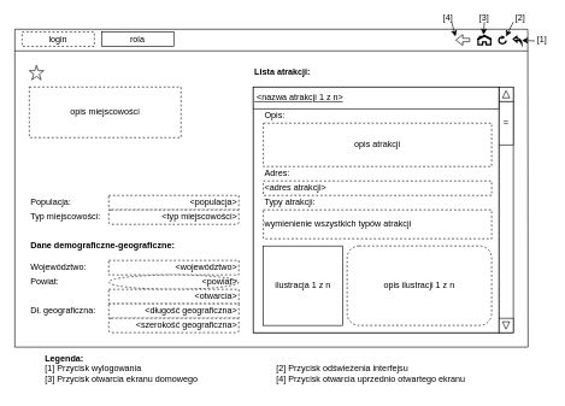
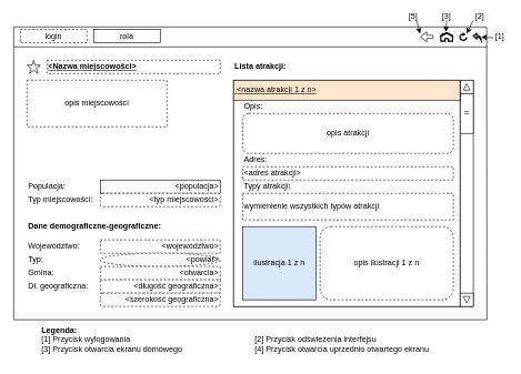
- <mxCell id="16" value="[4]" style="text;html=1;strokeColor=none;fillColor=none;align=center;verticalAlign=middle;whiteSpace=wrap;rounded=0;fontSize=12;fontFamily=Helvetica;fontColor=default;" parent="1" vertex="1"><mxGeometry x="610" y="20" width="20" height="10" as="geometry" /></mxCell>
+ <mxCell id="16" value="[5]" style="text;html=1;strokeColor=none;fillColor=none;align=center;verticalAlign=middle;whiteSpace=wrap;rounded=0;fontSize=12;fontFamily=Helvetica;fontColor=default;" parent="1" vertex="1"><mxGeometry x="610" y="20" width="20" height="10" as="geometry" /></mxCell>
+ <mxCell id="22" value="&amp;lt;Nazwa miejscowości&amp;gt;" style="text;html=1;strokeColor=default;fillColor=none;align=left;verticalAlign=middle;whiteSpace=wrap;rounded=0;fontStyle=5;dashed=1;" vertex="1" parent="1"><mxGeometry x="70" y="90" width="260" height="20" as="geometry" /></mxCell>
- <mxCell id="47" value="&amp;nbsp;&amp;lt;nazwa atrakcji 1 z n&amp;gt;" style="rounded=0;whiteSpace=wrap;html=1;align=left;fontStyle=4" vertex="1" parent="1"><mxGeometry x="350" y="120" width="340" height="30" as="geometry" /></mxCell>
+ <mxCell id="47" value="&amp;nbsp;&amp;lt;nazwa atrakcji 1 z n&amp;gt;" style="rounded=0;whiteSpace=wrap;html=1;align=left;fontStyle=4;fillColor=#ffe6cc;" vertex="1" parent="1"><mxGeometry x="350" y="120" width="340" height="30" as="geometry" /></mxCell>
- <mxCell id="49" value="opis atrakcji" style="rounded=0;whiteSpace=wrap;html=1;dashed=1;" vertex="1" parent="1"><mxGeometry x="364" y="170" width="316" height="60" as="geometry" /></mxCell>
+ <mxCell id="49" value="opis atrakcji" style="whiteSpace=wrap;html=1;dashed=1;rounded=1;" vertex="1" parent="1"><mxGeometry x="364" y="170" width="316" height="60" as="geometry" /></mxCell>
- <mxCell id="25" value="&amp;lt;populacja&amp;gt;" style="rounded=0;whiteSpace=wrap;html=1;align=right;dashed=1;" vertex="1" parent="1"><mxGeometry x="150" y="270" width="180" height="20" as="geometry" /></mxCell>
+ <mxCell id="25" value="&amp;lt;populacja&amp;gt;" style="rounded=0;whiteSpace=wrap;html=1;align=right;dashed=0;" vertex="1" parent="1"><mxGeometry x="150" y="270" width="180" height="20" as="geometry" /></mxCell>
- <mxCell id="31" value="Powiat:" style="text;html=1;strokeColor=none;fillColor=none;align=left;verticalAlign=middle;whiteSpace=wrap;rounded=0;" vertex="1" parent="1"><mxGeometry x="40" y="380" width="100" height="20" as="geometry" /></mxCell>
+ <mxCell id="31" value="Typ:" style="text;html=1;strokeColor=none;fillColor=none;align=left;verticalAlign=middle;whiteSpace=wrap;rounded=0;" vertex="1" parent="1"><mxGeometry x="40" y="380" width="100" height="20" as="geometry" /></mxCell>
- <mxCell id="55" value="ilustracja 1 z n" style="whiteSpace=wrap;html=1;aspect=fixed;" vertex="1" parent="1"><mxGeometry x="364" y="340" width="110" height="110" as="geometry" /></mxCell>
+ <mxCell id="55" value="ilustracja 1 z n" style="whiteSpace=wrap;html=1;aspect=fixed;fillColor=#dae8fc;" vertex="1" parent="1"><mxGeometry x="364" y="340" width="110" height="110" as="geometry" /></mxCell>
+ <mxCell id="33" value="Gmina:" style="text;html=1;strokeColor=none;fillColor=none;align=left;verticalAlign=middle;whiteSpace=wrap;rounded=0;" vertex="1" parent="1"><mxGeometry x="40" y="400" width="100" height="20" as="geometry" /></mxCell>
